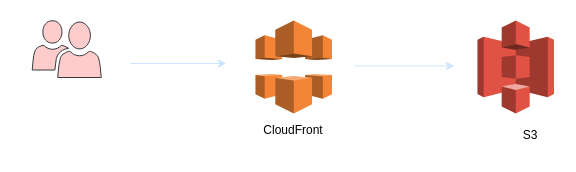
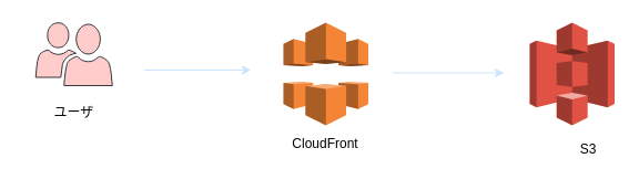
+ <mxCell id="12" value="ユーザ" style="text;html=1;strokeColor=none;fillColor=none;align=center;verticalAlign=middle;whiteSpace=wrap;rounded=0;" parent="10" vertex="1"><mxGeometry y="72" width="92.5" height="20" as="geometry" /></mxCell>
